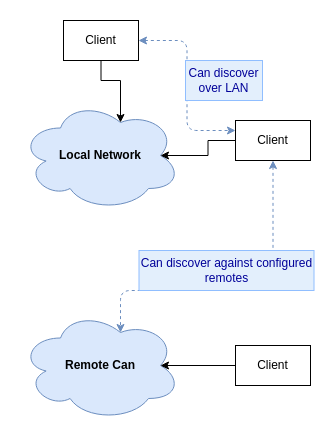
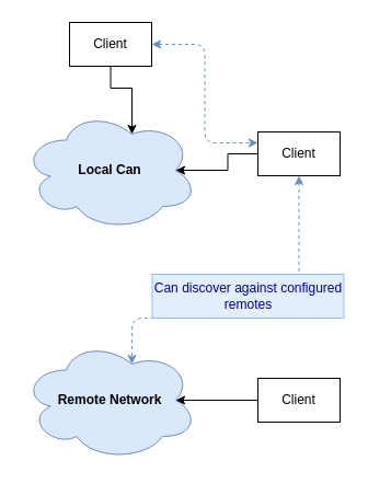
- <mxCell id="8" value="&lt;div&gt;Can discover over LAN&lt;br&gt;&lt;/div&gt;" style="text;html=1;align=center;verticalAlign=middle;whiteSpace=wrap;rounded=0;strokeColor=#90BEFF;fillColor=#E3EFFC;fontColor=#000099;" vertex="1" parent="1"><mxGeometry x="185" y="60" width="77" height="40" as="geometry" /></mxCell>
- <mxCell id="4" value="&lt;b&gt;Local Network&lt;/b&gt;" style="ellipse;shape=cloud;whiteSpace=wrap;html=1;fillColor=#dae8fc;strokeColor=#6c8ebf;" vertex="1" parent="1"><mxGeometry x="20" y="100" width="160" height="110" as="geometry" /></mxCell>
+ <mxCell id="4" value="&lt;b&gt;Local Can&lt;/b&gt;" style="ellipse;shape=cloud;whiteSpace=wrap;html=1;fillColor=#dae8fc;strokeColor=#6c8ebf;" vertex="1" parent="1"><mxGeometry x="20" y="100" width="160" height="110" as="geometry" /></mxCell>
- <mxCell id="9" value="&lt;b&gt;Remote Can&lt;br&gt;&lt;/b&gt;" style="ellipse;shape=cloud;whiteSpace=wrap;html=1;fillColor=#dae8fc;strokeColor=#6c8ebf;" vertex="1" parent="1"><mxGeometry x="20" y="310" width="160" height="110" as="geometry" /></mxCell>
+ <mxCell id="9" value="&lt;b&gt;Remote Network&lt;br&gt;&lt;/b&gt;" style="ellipse;shape=cloud;whiteSpace=wrap;html=1;fillColor=#dae8fc;strokeColor=#6c8ebf;" vertex="1" parent="1"><mxGeometry x="20" y="310" width="160" height="110" as="geometry" /></mxCell>
